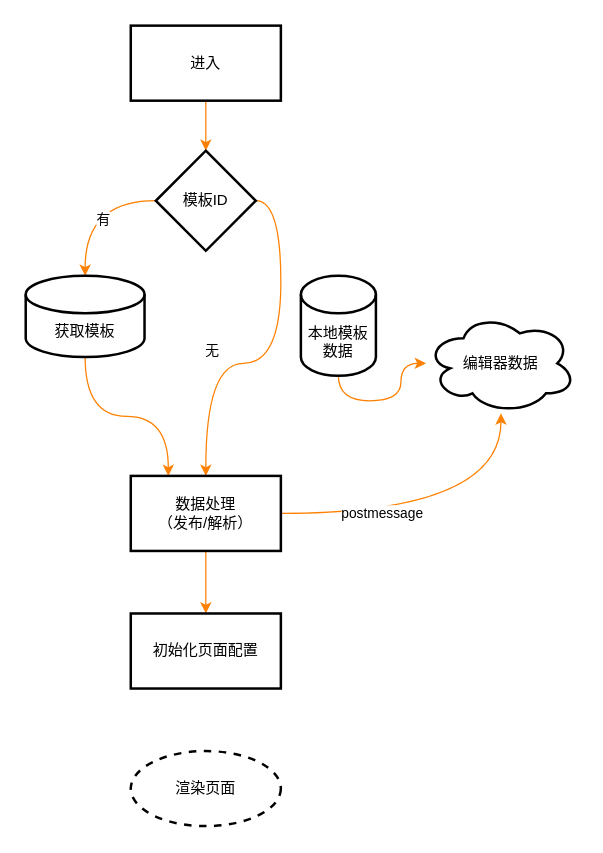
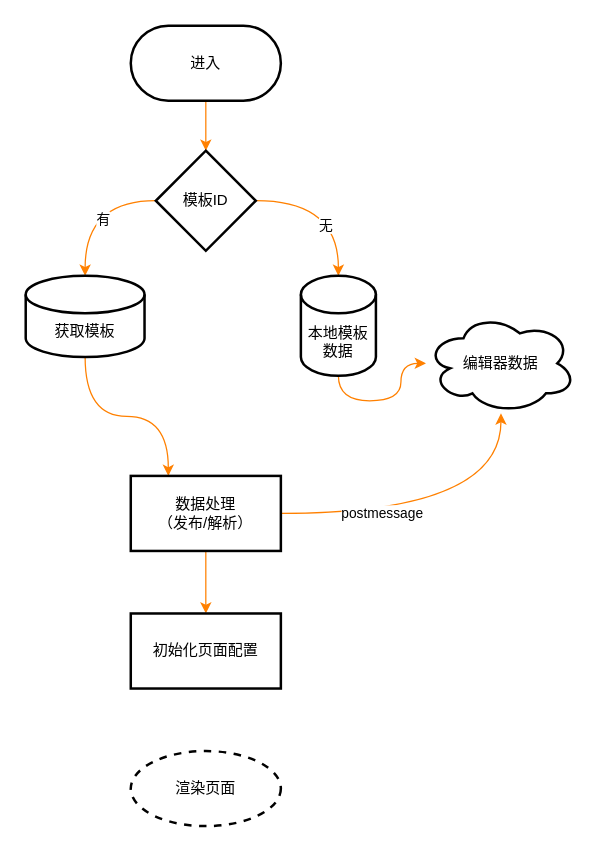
- <mxCell id="3" value="进入" style="whiteSpace=wrap;html=1;strokeWidth=2;arcSize=50;rounded=0;" vertex="1" parent="1"><mxGeometry x="104" y="20" width="120" height="60" as="geometry" /></mxCell>
+ <mxCell id="3" value="进入" style="rounded=1;whiteSpace=wrap;html=1;strokeWidth=2;arcSize=50;" vertex="1" parent="1"><mxGeometry x="104" y="20" width="120" height="60" as="geometry" /></mxCell>
- <mxCell id="6" value="无" style="edgeStyle=orthogonalEdgeStyle;curved=1;rounded=0;orthogonalLoop=1;jettySize=auto;html=1;exitX=1;exitY=0.5;exitDx=0;exitDy=0;strokeColor=#FF8000;" edge="1" parent="1" source="7" target="15"><mxGeometry x="0.365" y="-10" relative="1" as="geometry"><mxPoint as="offset" /></mxGeometry></mxCell>
+ <mxCell id="6" value="无" style="edgeStyle=orthogonalEdgeStyle;curved=1;rounded=0;orthogonalLoop=1;jettySize=auto;html=1;exitX=1;exitY=0.5;exitDx=0;exitDy=0;entryX=0.5;entryY=0;entryDx=0;entryDy=0;entryPerimeter=0;strokeColor=#FF8000;" edge="1" parent="1" source="7" target="11"><mxGeometry x="0.365" y="-10" relative="1" as="geometry"><mxPoint as="offset" /></mxGeometry></mxCell>
